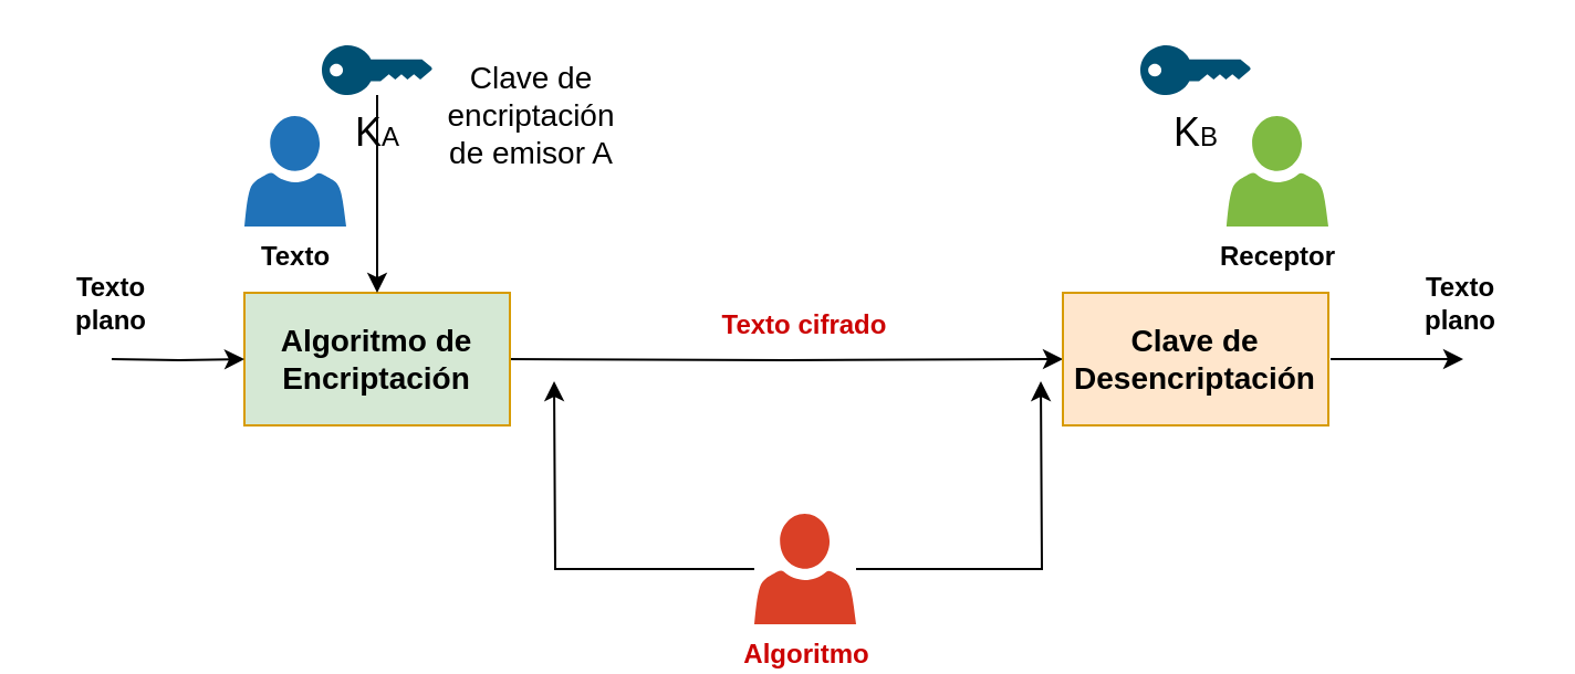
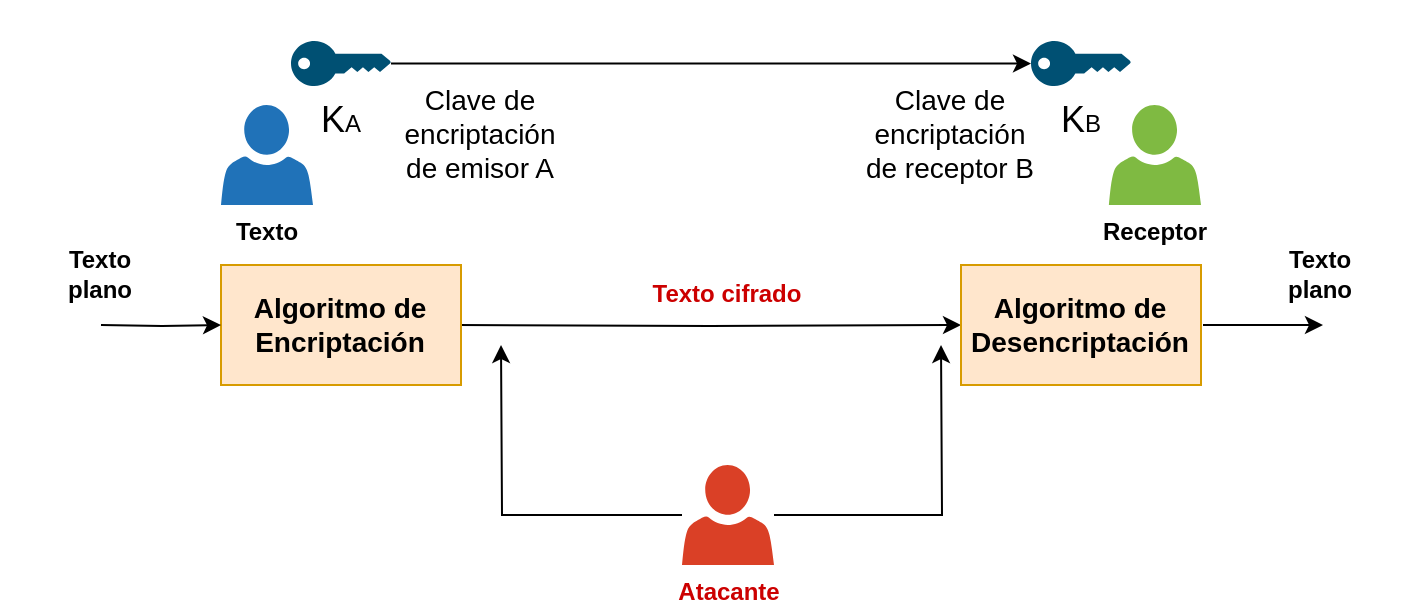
- <mxCell id="18" value="&lt;font style=&quot;font-size: 14px;&quot;&gt;Clave de encriptación de emisor A&lt;/font&gt;" style="text;strokeColor=none;align=center;fillColor=none;html=1;verticalAlign=middle;whiteSpace=wrap;rounded=0;" vertex="1" parent="1"><mxGeometry x="210" y="37" width="60" height="30" as="geometry" /></mxCell>
+ <mxCell id="18" value="&lt;font style=&quot;font-size: 14px;&quot;&gt;Clave de encriptación de emisor A&lt;/font&gt;" style="text;strokeColor=none;align=center;fillColor=none;html=1;verticalAlign=middle;whiteSpace=wrap;rounded=0;" vertex="1" parent="1"><mxGeometry x="210" y="52" width="60" height="30" as="geometry" /></mxCell>
+ <mxCell id="19" value="&lt;font style=&quot;font-size: 14px;&quot;&gt;Clave de encriptación de receptor B&lt;/font&gt;" style="text;strokeColor=none;align=center;fillColor=none;html=1;verticalAlign=middle;whiteSpace=wrap;rounded=0;" vertex="1" parent="1"><mxGeometry x="430" y="52" width="90" height="30" as="geometry" /></mxCell>
- <mxCell id="15" value="" style="edgeStyle=orthogonalEdgeStyle;rounded=0;orthogonalLoop=1;jettySize=auto;html=1;" edge="1" parent="1" source="16" target="8"><mxGeometry relative="1" as="geometry" /></mxCell>
+ <mxCell id="15" value="" style="edgeStyle=orthogonalEdgeStyle;rounded=0;orthogonalLoop=1;jettySize=auto;html=1;" edge="1" parent="1" source="16" target="17"><mxGeometry relative="1" as="geometry" /></mxCell>
- <mxCell id="8" value="&lt;b&gt;&lt;font style=&quot;font-size: 14px;&quot;&gt;Algoritmo de Encriptación&lt;/font&gt;&lt;/b&gt;" style="rounded=0;whiteSpace=wrap;html=1;fillColor=#d5e8d4;strokeColor=#d79b00;" vertex="1" parent="1"><mxGeometry x="110" y="132" width="120" height="60" as="geometry" /></mxCell>
+ <mxCell id="8" value="&lt;b&gt;&lt;font style=&quot;font-size: 14px;&quot;&gt;Algoritmo de Encriptación&lt;/font&gt;&lt;/b&gt;" style="rounded=0;whiteSpace=wrap;html=1;fillColor=#ffe6cc;strokeColor=#d79b00;" vertex="1" parent="1"><mxGeometry x="110" y="132" width="120" height="60" as="geometry" /></mxCell>
- <mxCell id="9" value="&lt;b&gt;&lt;font style=&quot;font-size: 14px;&quot;&gt;Clave de Desencriptación&lt;/font&gt;&lt;/b&gt;" style="rounded=0;whiteSpace=wrap;html=1;fillColor=#ffe6cc;strokeColor=#d79b00;" vertex="1" parent="1"><mxGeometry x="480" y="132" width="120" height="60" as="geometry" /></mxCell>
+ <mxCell id="9" value="&lt;b&gt;&lt;font style=&quot;font-size: 14px;&quot;&gt;Algoritmo de Desencriptación&lt;/font&gt;&lt;/b&gt;" style="rounded=0;whiteSpace=wrap;html=1;fillColor=#ffe6cc;strokeColor=#d79b00;" vertex="1" parent="1"><mxGeometry x="480" y="132" width="120" height="60" as="geometry" /></mxCell>
- <mxCell id="6" value="&lt;b&gt;&lt;font color=&quot;#cc0000&quot;&gt;Algoritmo&lt;/font&gt;&lt;/b&gt;" style="sketch=0;pointerEvents=1;shadow=0;dashed=0;html=1;strokeColor=none;labelPosition=center;verticalLabelPosition=bottom;verticalAlign=top;outlineConnect=0;align=center;shape=mxgraph.office.users.user;fillColor=#DA4026;" vertex="1" parent="1"><mxGeometry x="340.5" y="232" width="46" height="50" as="geometry" /></mxCell>
+ <mxCell id="6" value="&lt;b&gt;&lt;font color=&quot;#cc0000&quot;&gt;Atacante&lt;/font&gt;&lt;/b&gt;" style="sketch=0;pointerEvents=1;shadow=0;dashed=0;html=1;strokeColor=none;labelPosition=center;verticalLabelPosition=bottom;verticalAlign=top;outlineConnect=0;align=center;shape=mxgraph.office.users.user;fillColor=#DA4026;" vertex="1" parent="1"><mxGeometry x="340.5" y="232" width="46" height="50" as="geometry" /></mxCell>
